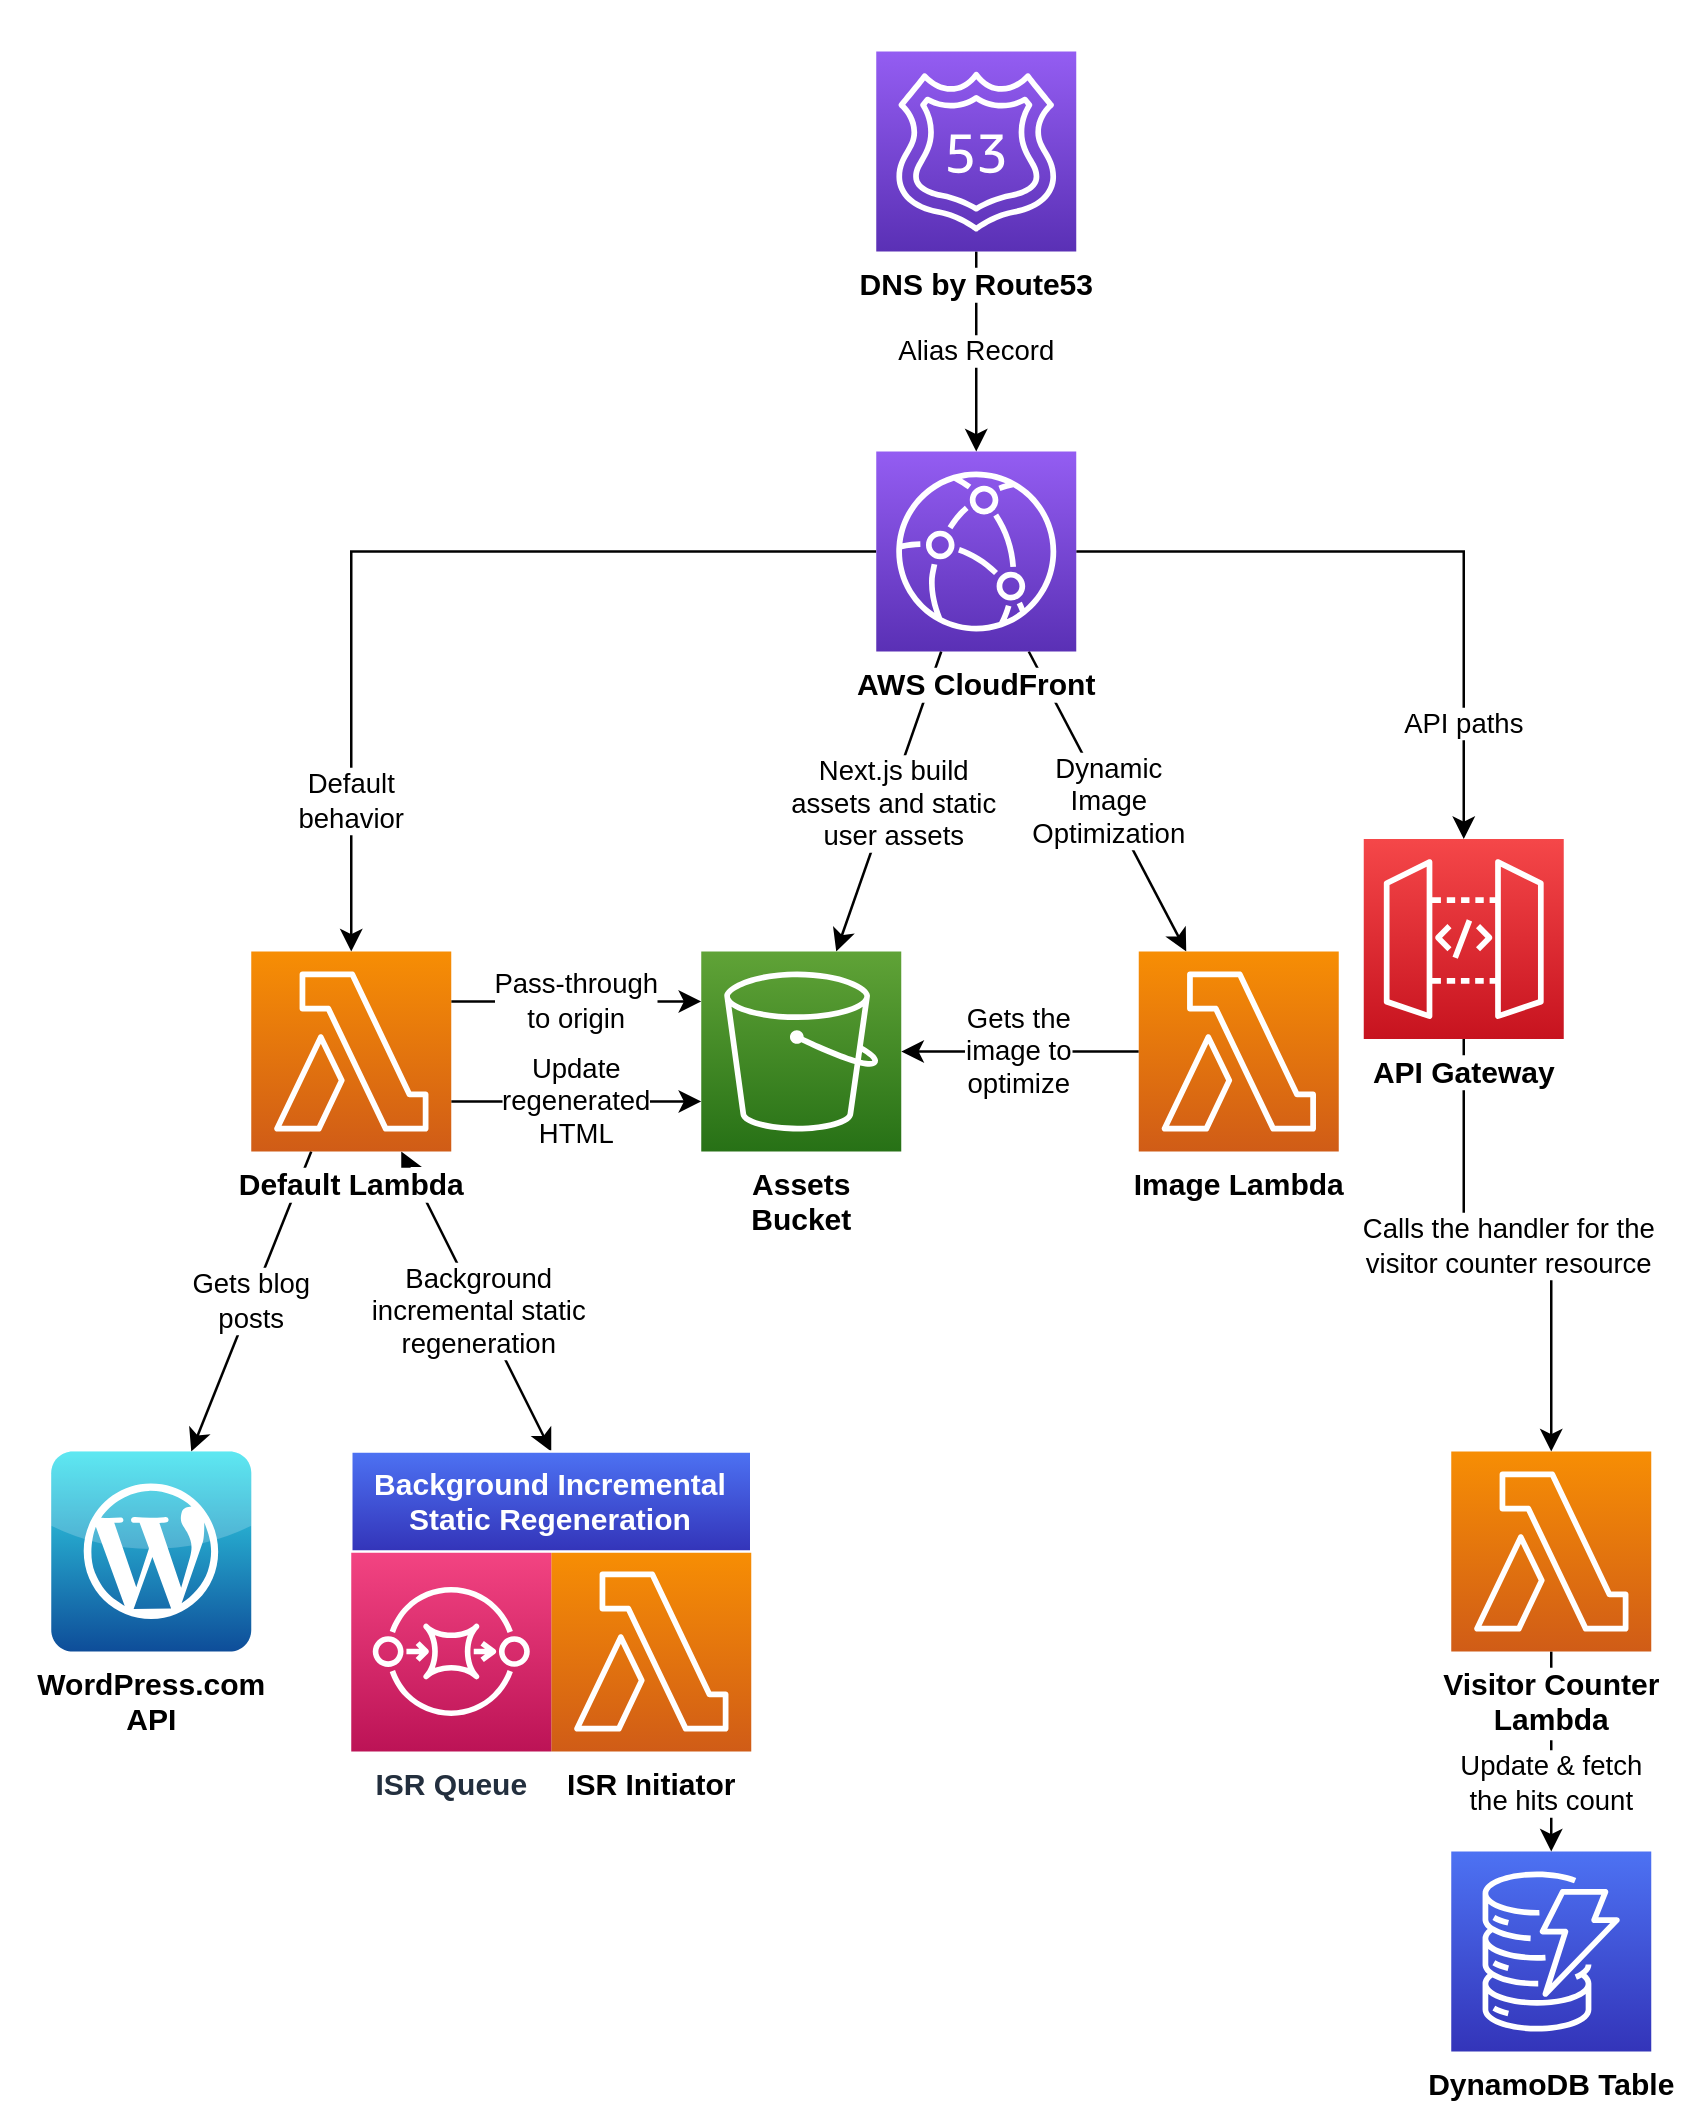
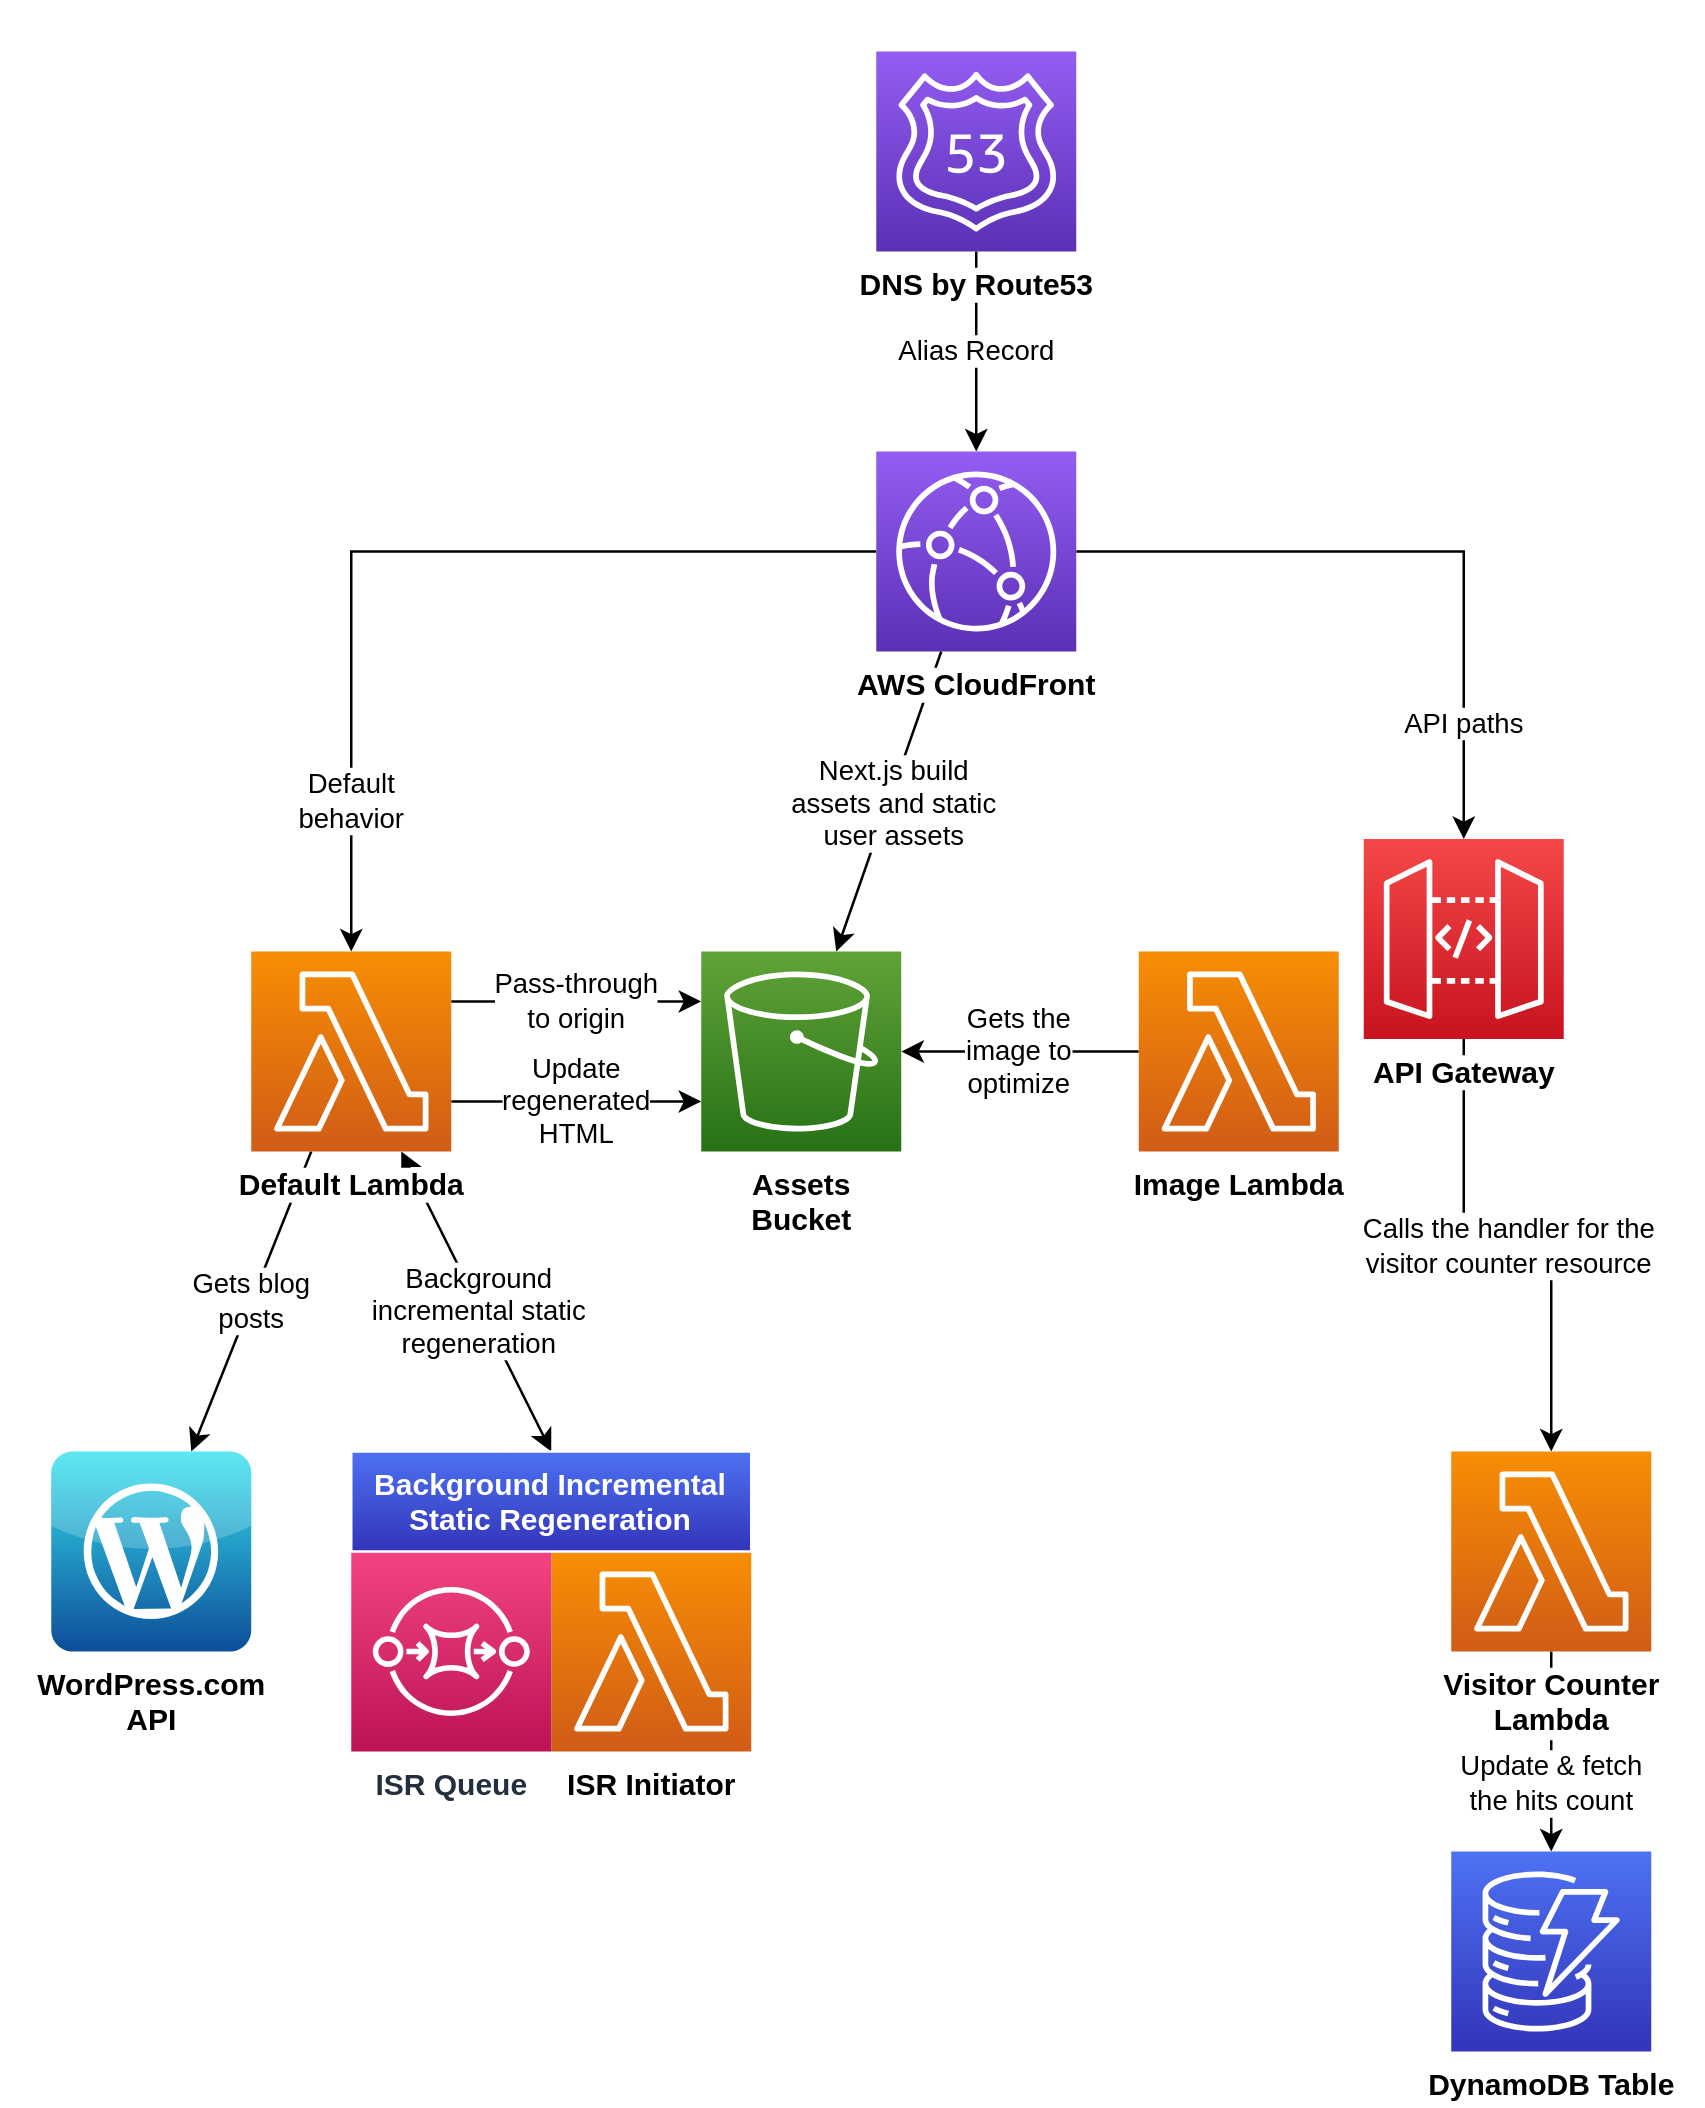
- <mxCell id="4" value="Dynamic&lt;br&gt;Image&lt;br&gt;Optimization" style="rounded=0;orthogonalLoop=1;jettySize=auto;html=1;" parent="1" source="6" target="15" edge="1"><mxGeometry relative="1" as="geometry"><mxPoint x="340" y="380" as="targetPoint" /></mxGeometry></mxCell>
